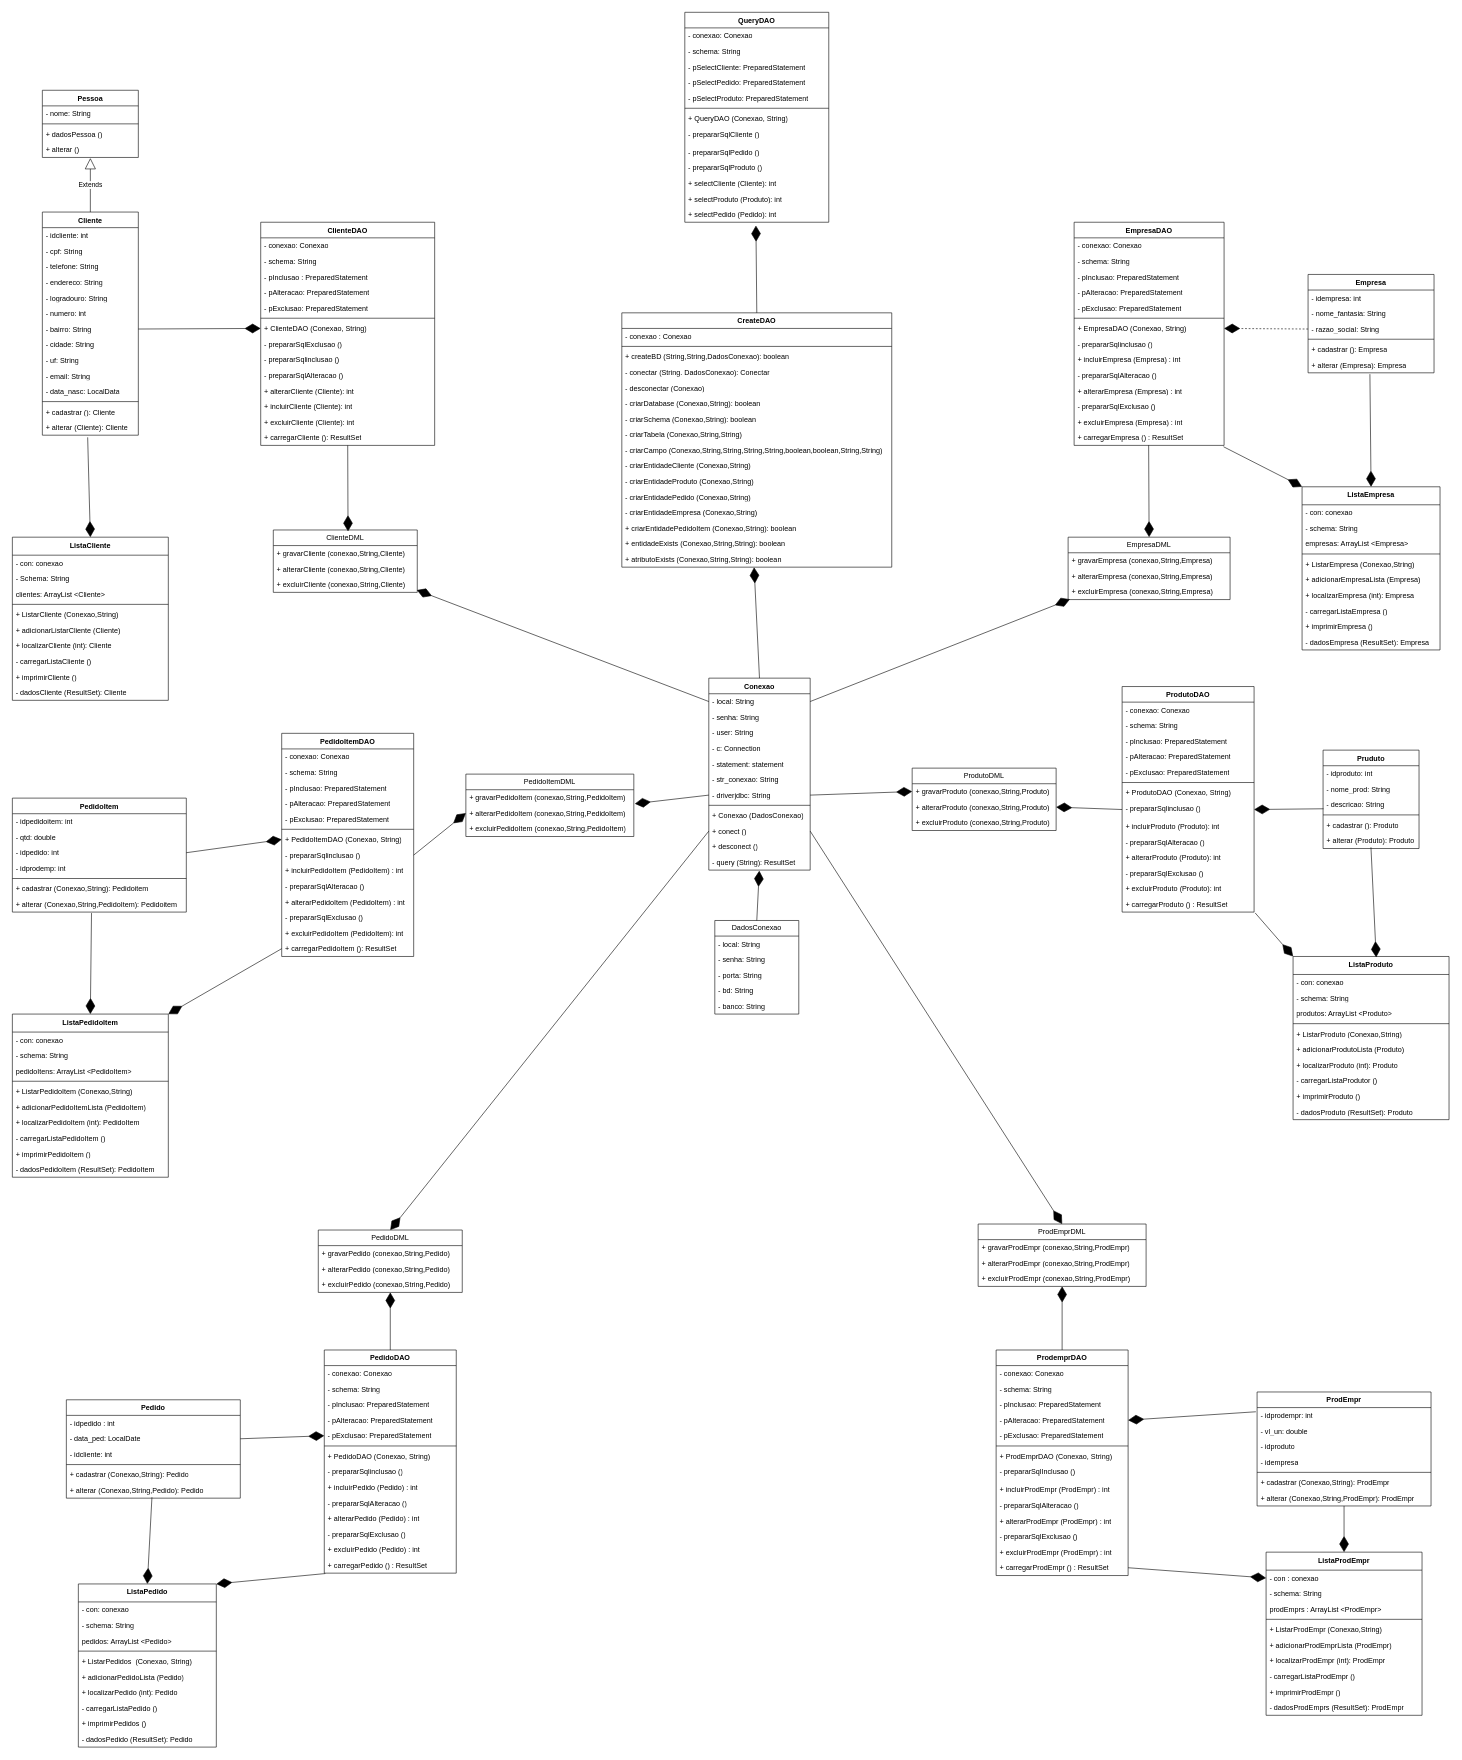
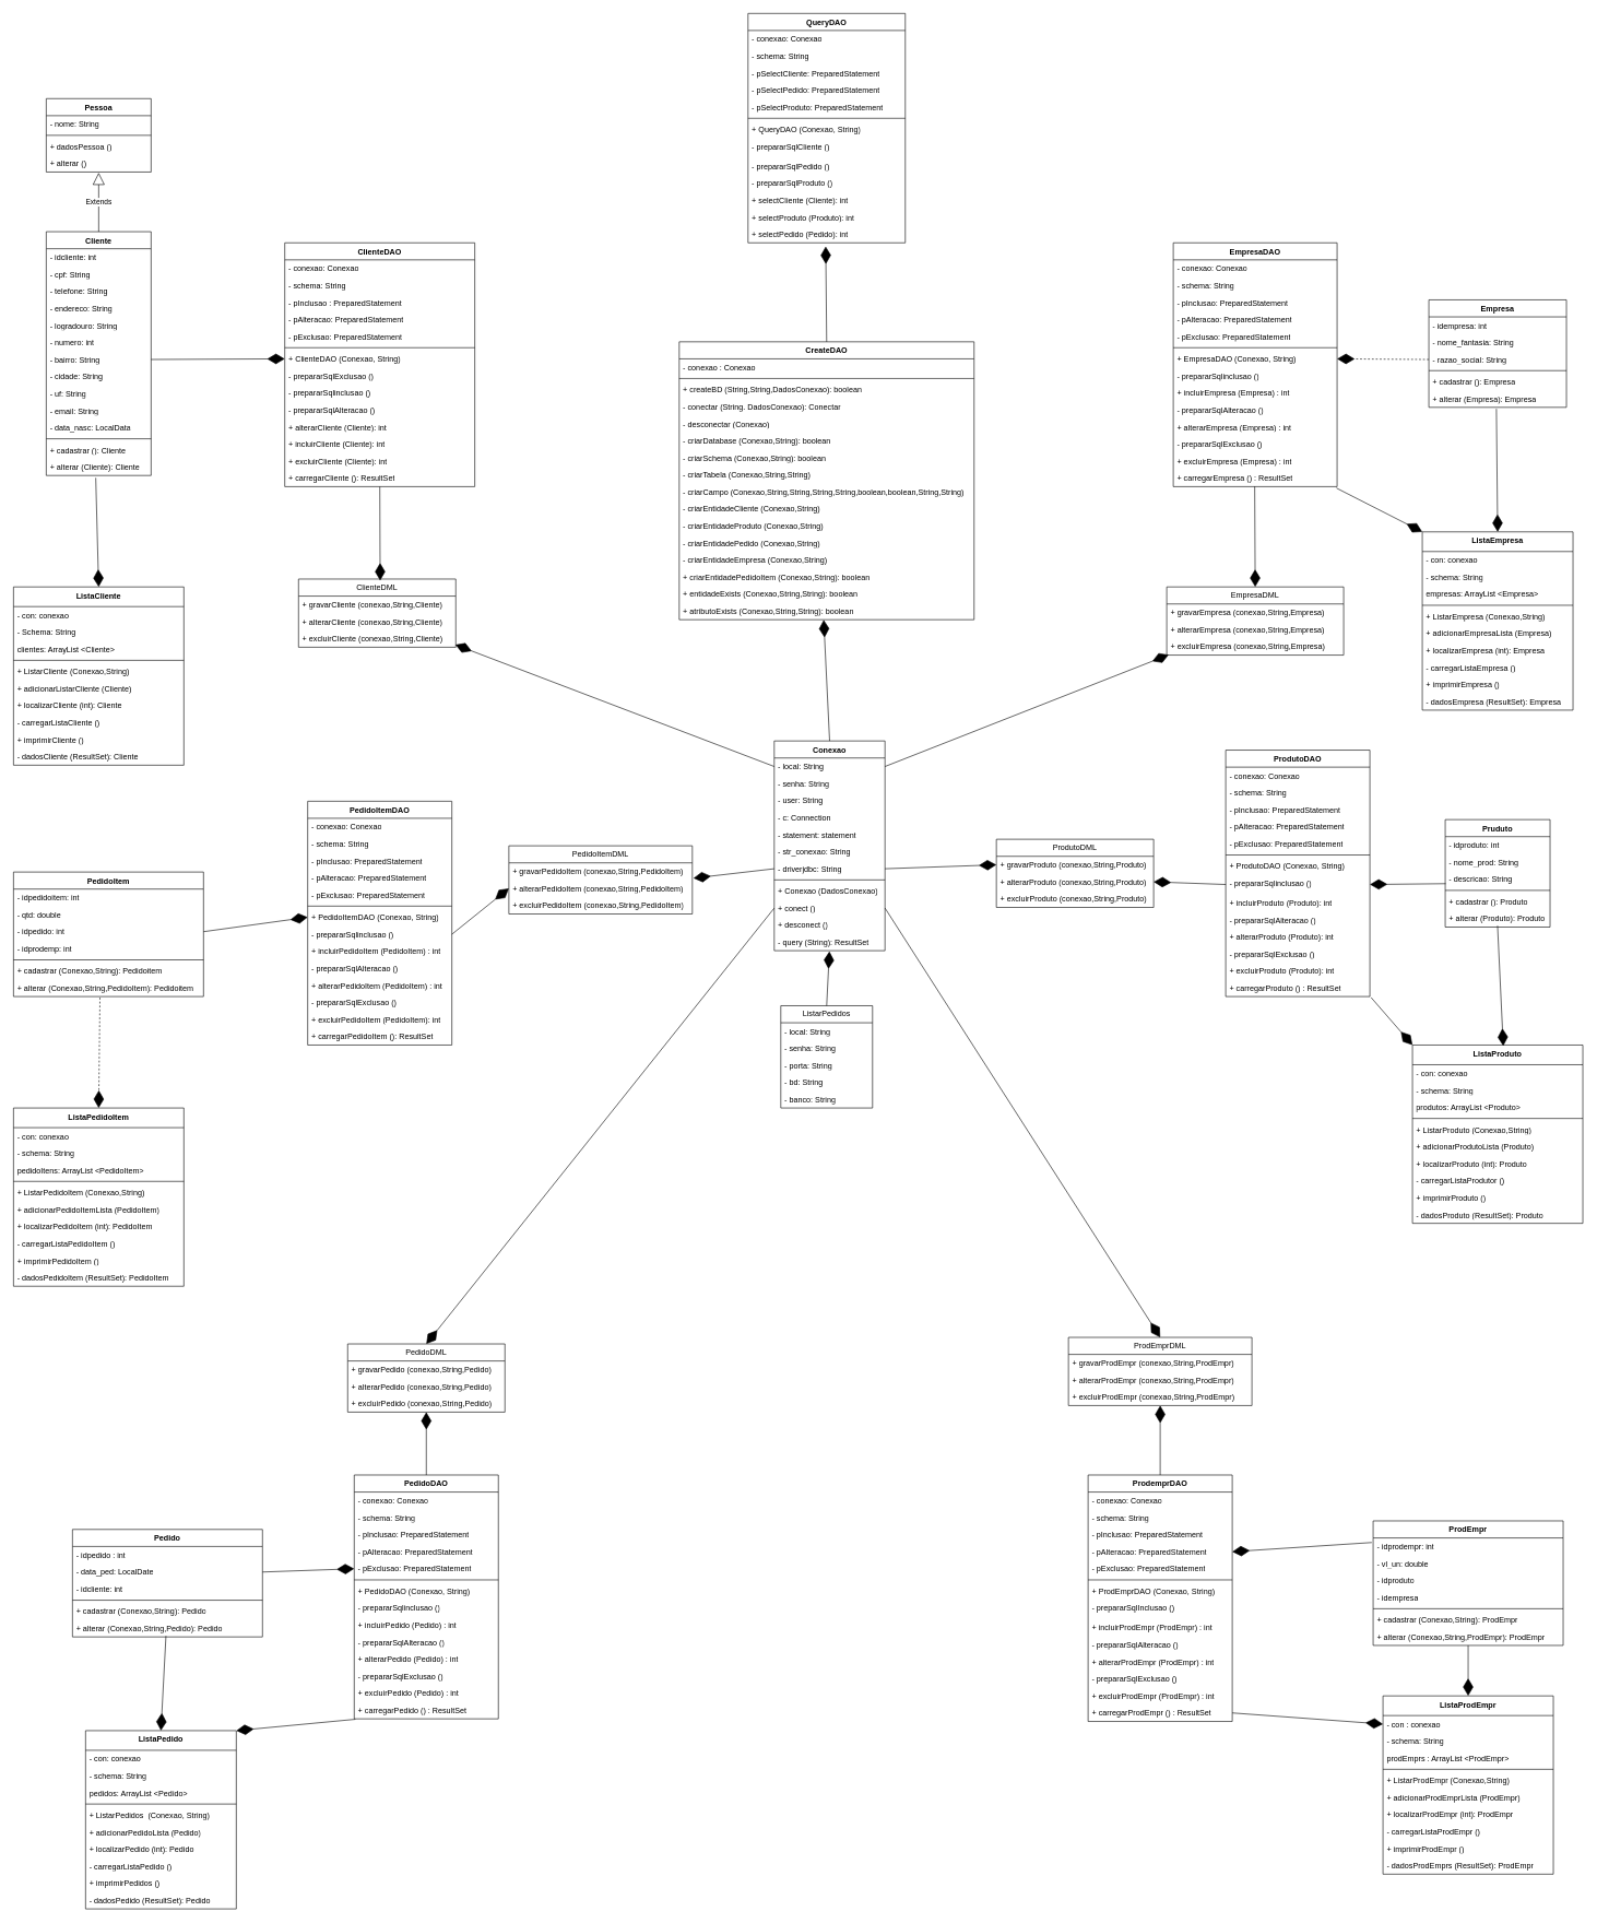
- <mxCell id="72" value="DadosConexao" style="swimlane;fontStyle=0;childLayout=stackLayout;horizontal=1;startSize=26;fillColor=none;horizontalStack=0;resizeParent=1;resizeParentMax=0;resizeLast=0;collapsible=1;marginBottom=0;whiteSpace=wrap;html=1;" vertex="1" parent="1"><mxGeometry x="1191" y="1534" width="140" height="156" as="geometry" /></mxCell>
+ <mxCell id="72" value="ListarPedidos" style="swimlane;fontStyle=0;childLayout=stackLayout;horizontal=1;startSize=26;fillColor=none;horizontalStack=0;resizeParent=1;resizeParentMax=0;resizeLast=0;collapsible=1;marginBottom=0;whiteSpace=wrap;html=1;" vertex="1" parent="1"><mxGeometry x="1191" y="1534" width="140" height="156" as="geometry" /></mxCell>
- <mxCell id="321" value="" style="endArrow=diamondThin;endFill=1;endSize=24;html=1;rounded=0;entryX=0.5;entryY=0;entryDx=0;entryDy=0;exitX=0.455;exitY=1.063;exitDx=0;exitDy=0;exitPerimeter=0;" edge="1" parent="1" source="43" target="256"><mxGeometry width="160" relative="1" as="geometry"><mxPoint x="120" y="1610" as="sourcePoint" /><mxPoint x="280" y="1610" as="targetPoint" /></mxGeometry></mxCell>
+ <mxCell id="321" value="" style="endArrow=diamondThin;endFill=1;endSize=24;html=1;rounded=0;entryX=0.5;entryY=0;entryDx=0;entryDy=0;exitX=0.455;exitY=1.063;exitDx=0;exitDy=0;exitPerimeter=0;dashed=1;" edge="1" parent="1" source="43" target="256"><mxGeometry width="160" relative="1" as="geometry"><mxPoint x="120" y="1610" as="sourcePoint" /><mxPoint x="280" y="1610" as="targetPoint" /></mxGeometry></mxCell>
- <mxCell id="314" value="" style="endArrow=diamondThin;endFill=1;endSize=24;html=1;rounded=0;entryX=1;entryY=0;entryDx=0;entryDy=0;exitX=0;exitY=0.5;exitDx=0;exitDy=0;" edge="1" parent="1" source="154" target="256"><mxGeometry width="160" relative="1" as="geometry"><mxPoint x="400" y="1710" as="sourcePoint" /><mxPoint x="460" y="2292.44" as="targetPoint" /></mxGeometry></mxCell>
